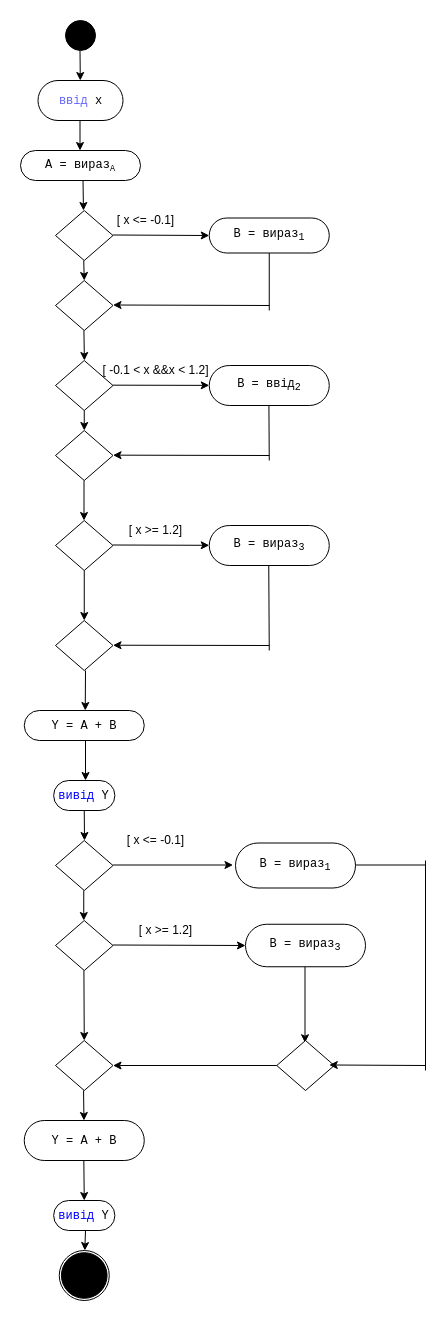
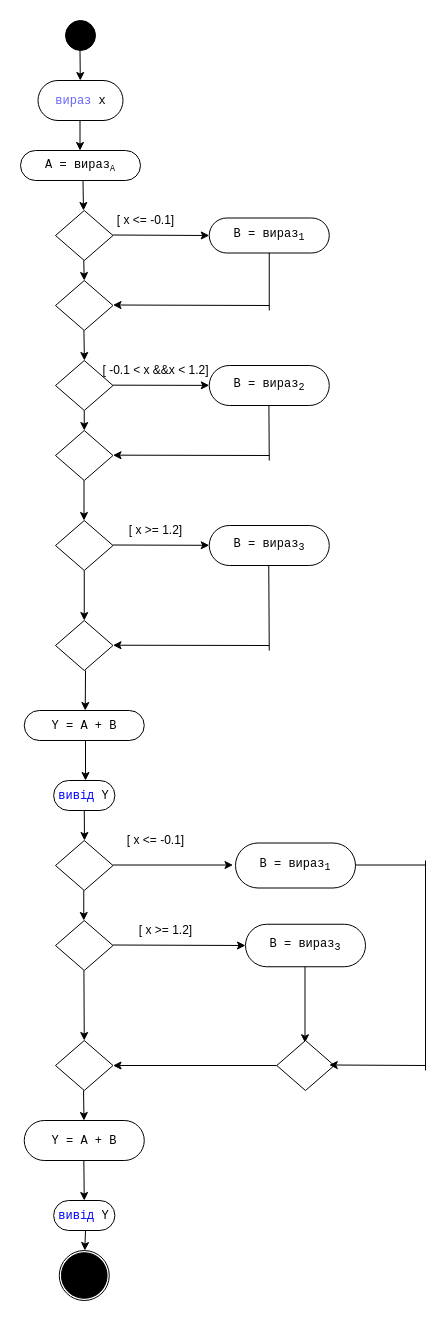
- <mxCell id="4" value="&lt;font face=&quot;Courier New&quot;&gt;&lt;font color=&quot;#6666ff&quot;&gt;ввід&lt;/font&gt; x&lt;/font&gt;" style="rounded=1;whiteSpace=wrap;html=1;fillColor=#FFFFFF;arcSize=50;" vertex="1" parent="1"><mxGeometry x="37.5" y="80" width="85" height="40" as="geometry" /></mxCell>
+ <mxCell id="4" value="&lt;font face=&quot;Courier New&quot;&gt;&lt;font color=&quot;#6666ff&quot;&gt;вираз&lt;/font&gt; x&lt;/font&gt;" style="rounded=1;whiteSpace=wrap;html=1;fillColor=#FFFFFF;arcSize=50;" vertex="1" parent="1"><mxGeometry x="37.5" y="80" width="85" height="40" as="geometry" /></mxCell>
- <mxCell id="16" value="&lt;font face=&quot;Courier New&quot;&gt;В = ввід&lt;sub&gt;2&lt;/sub&gt;&lt;/font&gt;" style="rounded=1;whiteSpace=wrap;html=1;fillColor=#FFFFFF;arcSize=50;" vertex="1" parent="1"><mxGeometry x="208.75" y="365" width="120" height="40" as="geometry" /></mxCell>
+ <mxCell id="16" value="&lt;font face=&quot;Courier New&quot;&gt;В = вираз&lt;sub&gt;2&lt;/sub&gt;&lt;/font&gt;" style="rounded=1;whiteSpace=wrap;html=1;fillColor=#FFFFFF;arcSize=50;" vertex="1" parent="1"><mxGeometry x="208.75" y="365" width="120" height="40" as="geometry" /></mxCell>
